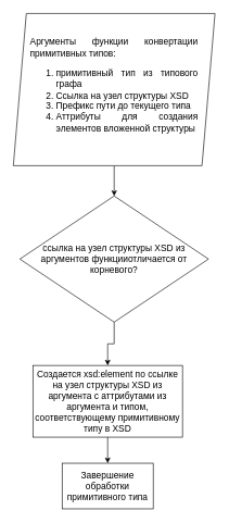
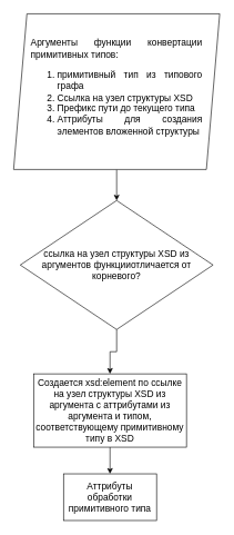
- <mxCell id="8" value="Завершение обработки примитивного типа" style="rounded=0;whiteSpace=wrap;html=1;fontSize=14;" vertex="1" parent="1"><mxGeometry x="95" y="710" width="140" height="70" as="geometry" /></mxCell>
+ <mxCell id="8" value="Аттрибуты обработки примитивного типа" style="rounded=0;whiteSpace=wrap;html=1;fontSize=14;" vertex="1" parent="1"><mxGeometry x="95" y="710" width="140" height="70" as="geometry" /></mxCell>
